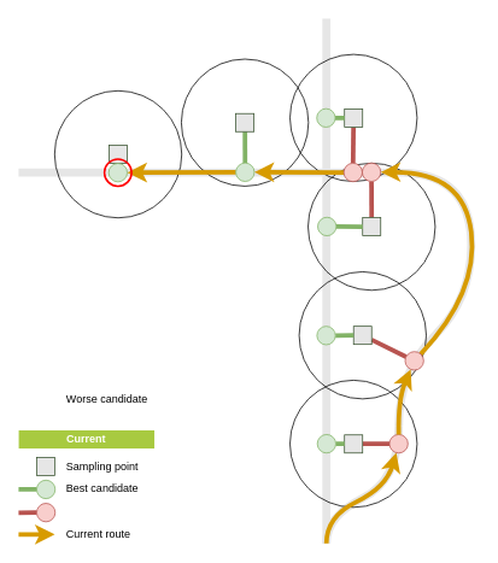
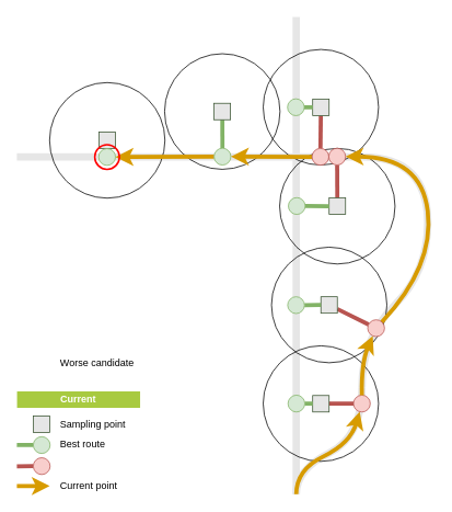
- <mxCell id="44" value="Best candidate" style="text;html=1;strokeColor=none;fillColor=none;align=left;verticalAlign=middle;whiteSpace=wrap;rounded=0;" parent="1" vertex="1"><mxGeometry x="70.63" y="530" width="89.37" height="20" as="geometry" /></mxCell>
+ <mxCell id="44" value="Best route" style="text;html=1;strokeColor=none;fillColor=none;align=left;verticalAlign=middle;whiteSpace=wrap;rounded=0;" parent="1" vertex="1"><mxGeometry x="70.63" y="530" width="89.37" height="20" as="geometry" /></mxCell>
- <mxCell id="49" value="&lt;span style=&quot;text-align: right&quot;&gt;Current route&lt;/span&gt;" style="text;html=1;strokeColor=none;fillColor=none;align=left;verticalAlign=middle;whiteSpace=wrap;rounded=0;" parent="1" vertex="1"><mxGeometry x="70.63" y="580" width="99.37" height="20" as="geometry" /></mxCell>
+ <mxCell id="49" value="&lt;span style=&quot;text-align: right&quot;&gt;Current point&lt;/span&gt;" style="text;html=1;strokeColor=none;fillColor=none;align=left;verticalAlign=middle;whiteSpace=wrap;rounded=0;" parent="1" vertex="1"><mxGeometry x="70.63" y="580" width="99.37" height="20" as="geometry" /></mxCell>
